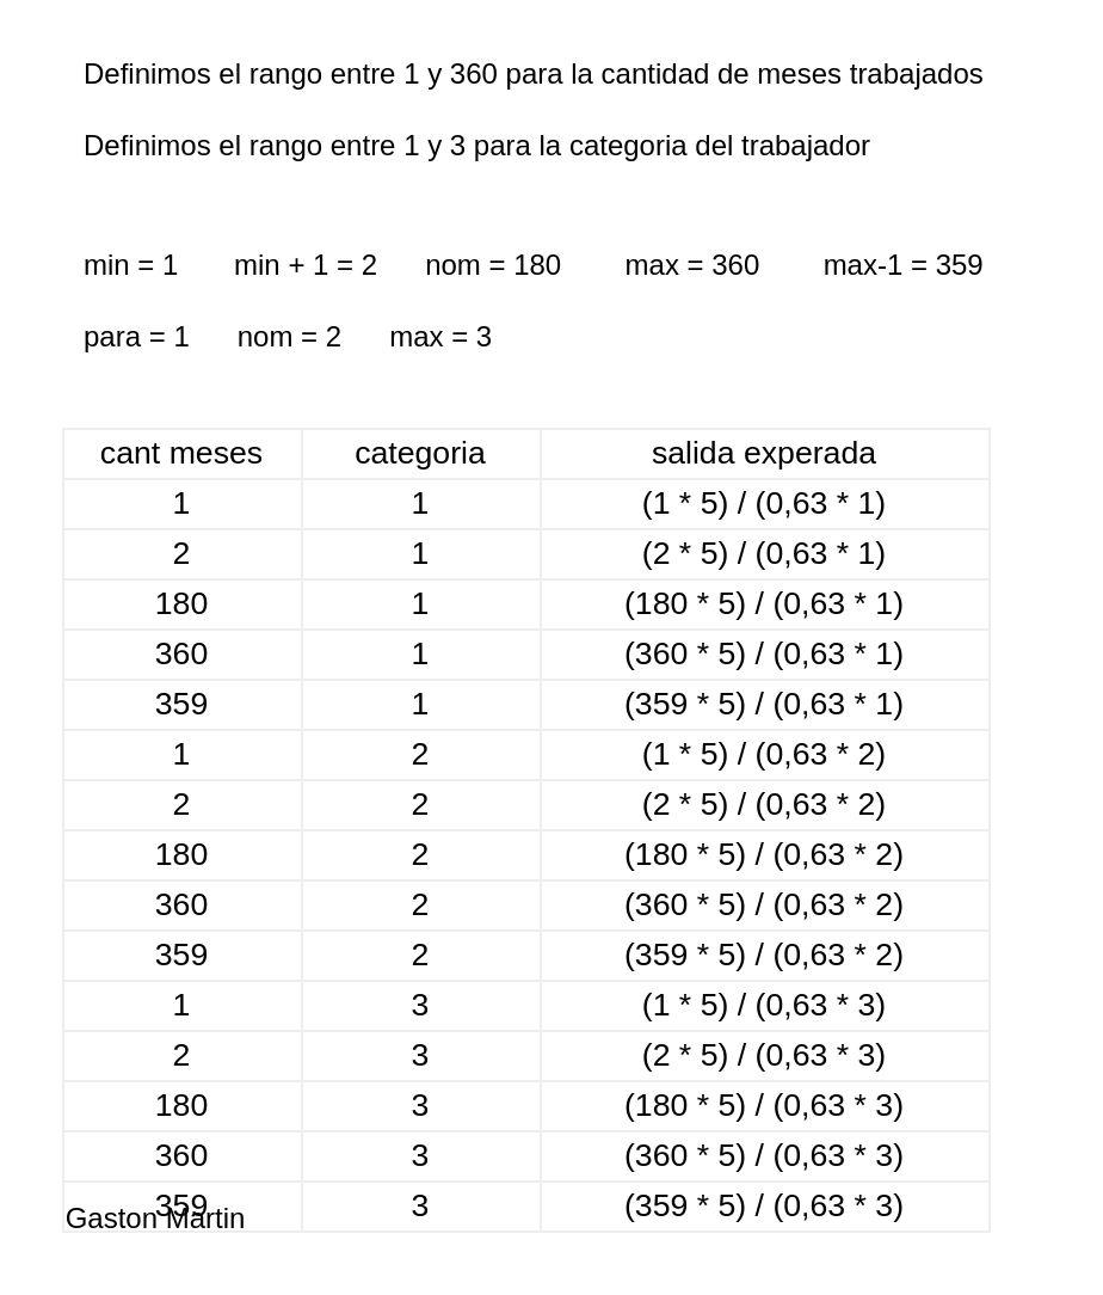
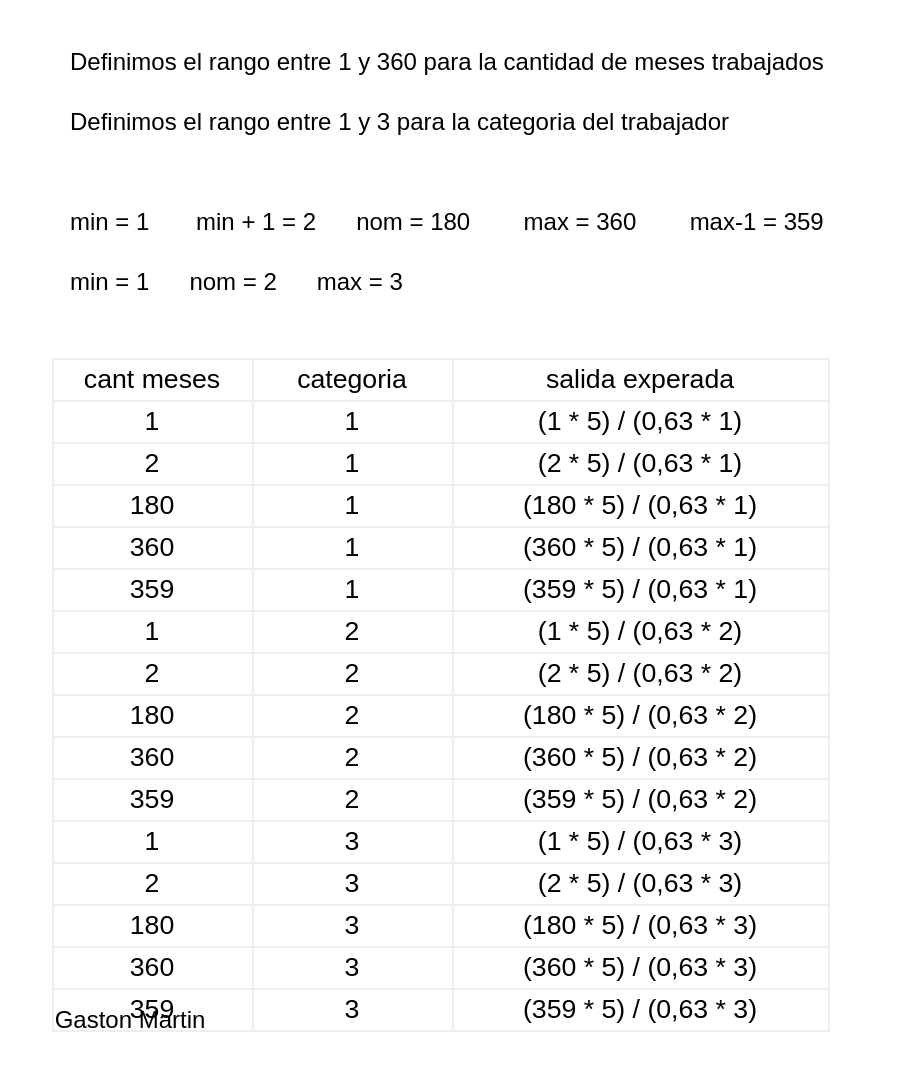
- <mxCell id="6" value="&lt;br&gt;para = 1&amp;nbsp; &amp;nbsp; &amp;nbsp; nom = 2&amp;nbsp; &amp;nbsp; &amp;nbsp; max = 3" style="text;html=1;strokeColor=none;fillColor=none;spacing=5;spacingTop=-20;whiteSpace=wrap;overflow=hidden;rounded=0;" vertex="1" parent="1"><mxGeometry x="30" y="130" width="190" height="20" as="geometry" /></mxCell>
+ <mxCell id="6" value="&lt;br&gt;min = 1&amp;nbsp; &amp;nbsp; &amp;nbsp; nom = 2&amp;nbsp; &amp;nbsp; &amp;nbsp; max = 3" style="text;html=1;strokeColor=none;fillColor=none;spacing=5;spacingTop=-20;whiteSpace=wrap;overflow=hidden;rounded=0;" vertex="1" parent="1"><mxGeometry x="30" y="130" width="190" height="20" as="geometry" /></mxCell>
